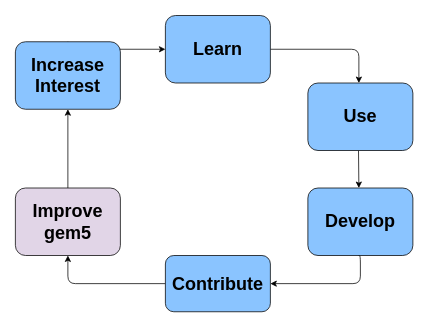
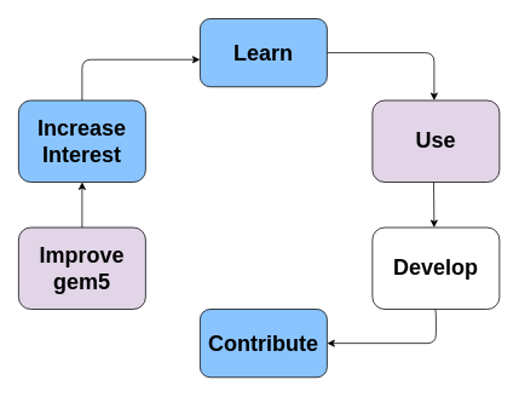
- <mxCell id="3" value="&lt;h1&gt;Learn&lt;/h1&gt;" style="rounded=1;whiteSpace=wrap;html=1;fillColor=#8AC4FF;" vertex="1" parent="1"><mxGeometry x="220" y="20" width="140" height="90" as="geometry" /></mxCell>
+ <mxCell id="3" value="&lt;h1&gt;Learn&lt;/h1&gt;" style="rounded=1;whiteSpace=wrap;html=1;fillColor=#8AC4FF;" vertex="1" parent="1"><mxGeometry x="220" y="20" width="140" height="75" as="geometry" /></mxCell>
- <mxCell id="10" value="&lt;h1&gt;Increase Interest&lt;/h1&gt;" style="rounded=1;whiteSpace=wrap;html=1;fillColor=#8AC4FF;" vertex="1" parent="1"><mxGeometry x="20" y="55" width="140" height="90" as="geometry" /></mxCell>
+ <mxCell id="10" value="&lt;h1&gt;Increase Interest&lt;/h1&gt;" style="rounded=1;whiteSpace=wrap;html=1;fillColor=#8AC4FF;" vertex="1" parent="1"><mxGeometry x="20" y="110" width="140" height="90" as="geometry" /></mxCell>
- <mxCell id="12" value="&lt;h1&gt;Use&lt;/h1&gt;" style="rounded=1;whiteSpace=wrap;html=1;fillColor=#8AC4FF;" vertex="1" parent="1"><mxGeometry x="410" y="110" width="140" height="90" as="geometry" /></mxCell>
+ <mxCell id="12" value="&lt;h1&gt;Use&lt;/h1&gt;" style="rounded=1;whiteSpace=wrap;html=1;fillColor=#e1d5e7;" vertex="1" parent="1"><mxGeometry x="410" y="110" width="140" height="90" as="geometry" /></mxCell>
- <mxCell id="13" value="&lt;h1&gt;Develop&lt;/h1&gt;" style="rounded=1;whiteSpace=wrap;html=1;fillColor=#8AC4FF;" vertex="1" parent="1"><mxGeometry x="410" y="250" width="140" height="90" as="geometry" /></mxCell>
+ <mxCell id="13" value="&lt;h1&gt;Develop&lt;/h1&gt;" style="rounded=1;whiteSpace=wrap;html=1;fillColor=#ffffff;" vertex="1" parent="1"><mxGeometry x="410" y="250" width="140" height="90" as="geometry" /></mxCell>
- <mxCell id="5" style="html=1;exitX=0;exitY=0.5;exitDx=0;exitDy=0;entryX=0.5;entryY=1;entryDx=0;entryDy=0;fontFamily=Helvetica;edgeStyle=elbowEdgeStyle;" edge="1" parent="1" source="6" target="8"><mxGeometry relative="1" as="geometry"><Array as="points"><mxPoint x="90" y="370" /></Array></mxGeometry></mxCell>
